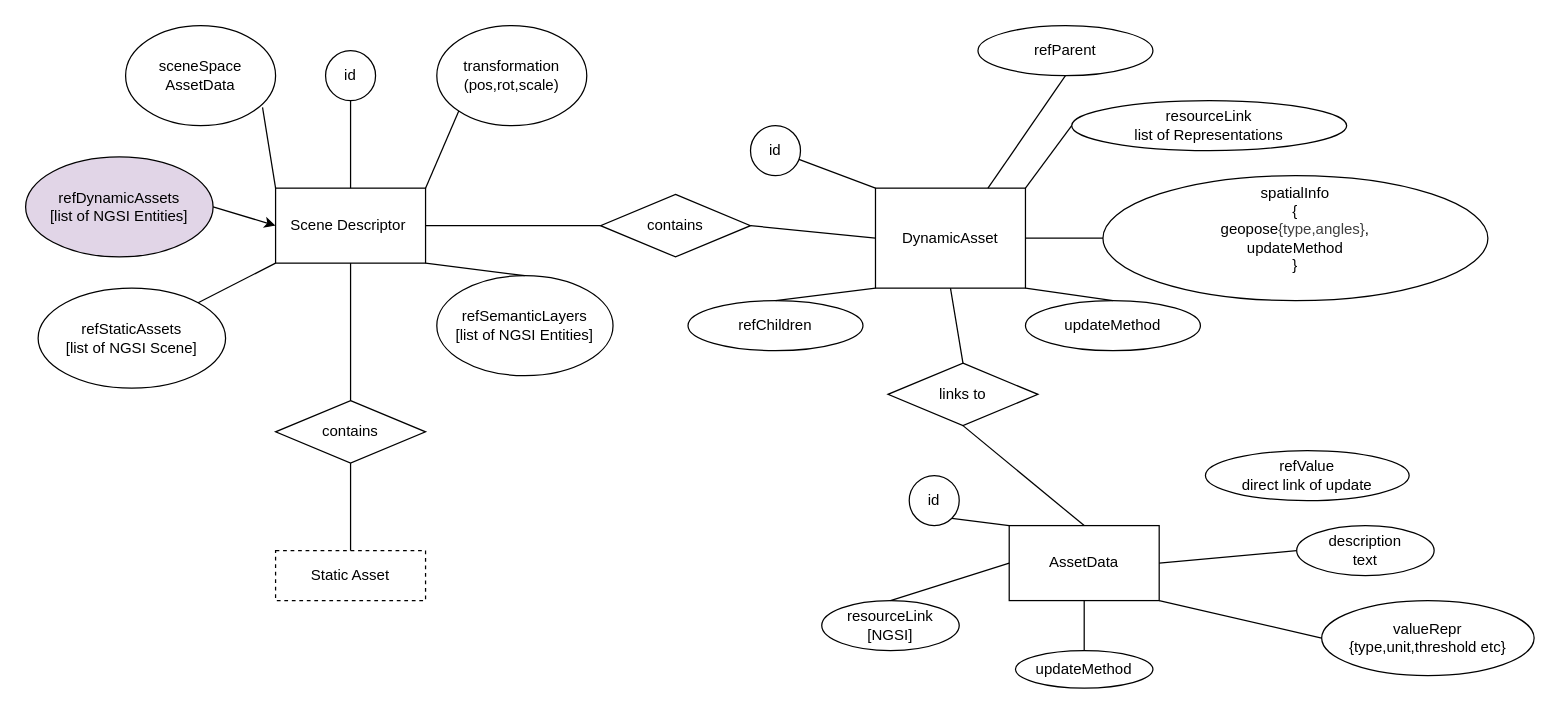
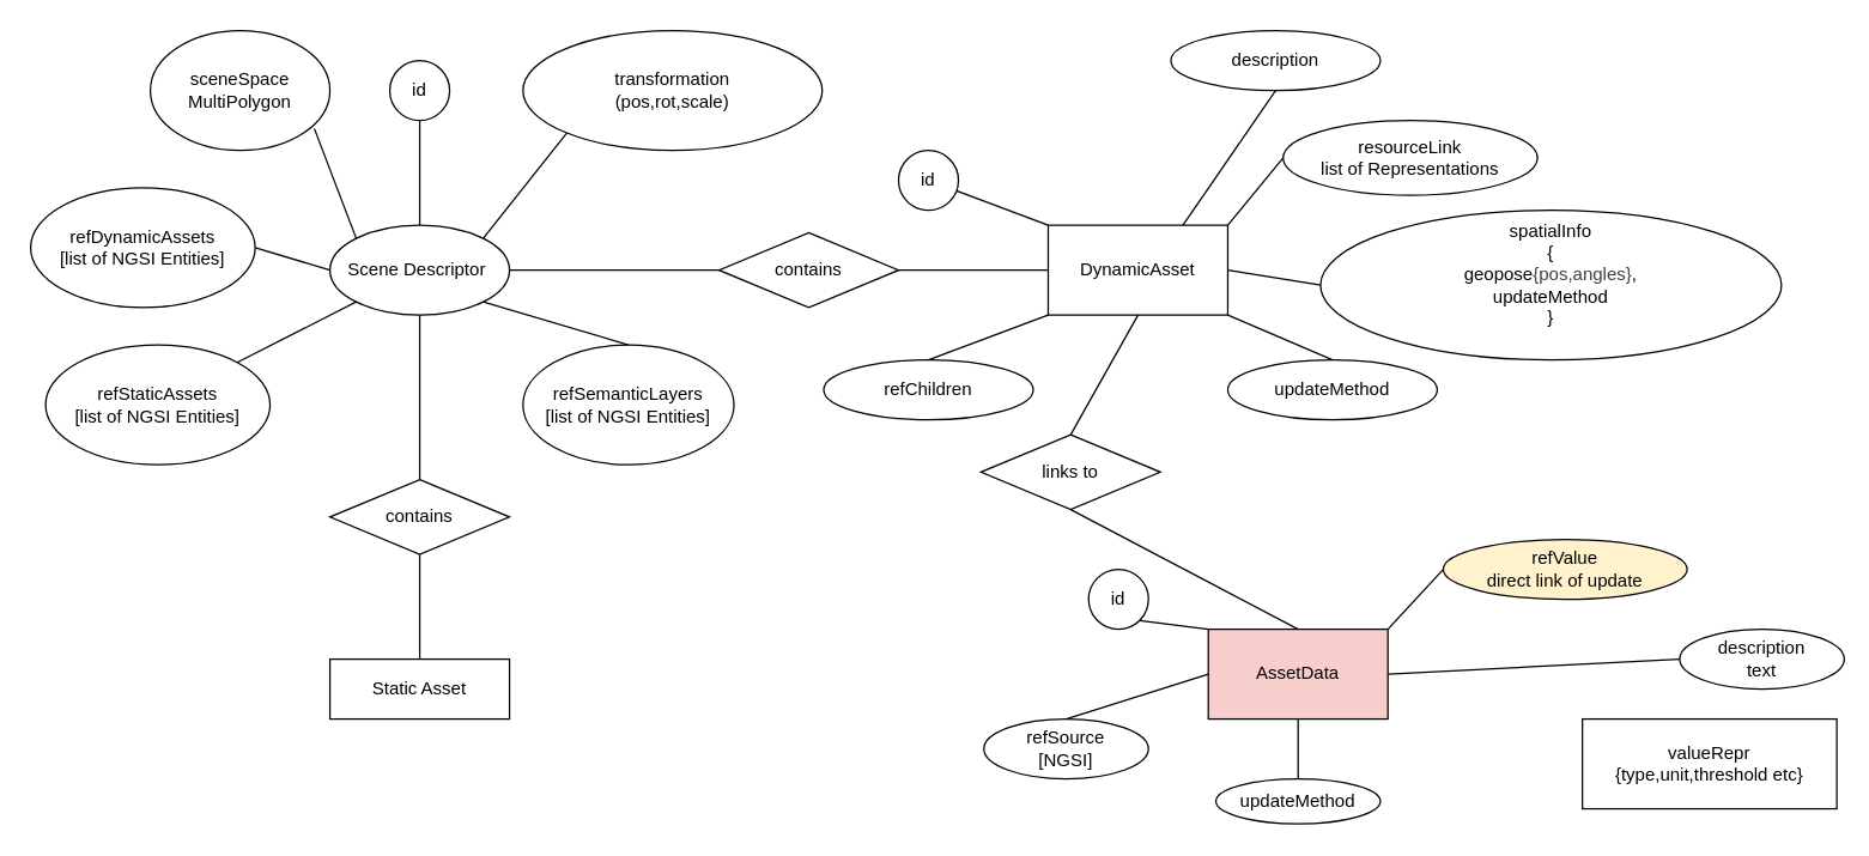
- <mxCell id="27" value="refParent" style="ellipse;whiteSpace=wrap;html=1;" parent="1" vertex="1"><mxGeometry x="782" y="20" width="140" height="40" as="geometry" /></mxCell>
+ <mxCell id="27" value="description" style="ellipse;whiteSpace=wrap;html=1;" parent="1" vertex="1"><mxGeometry x="782" y="20" width="140" height="40" as="geometry" /></mxCell>
- <mxCell id="5" value="sceneSpace&lt;div&gt;AssetData&lt;/div&gt;" style="ellipse;whiteSpace=wrap;html=1;" parent="1" vertex="1"><mxGeometry x="100" y="20" width="120" height="80" as="geometry" /></mxCell>
+ <mxCell id="5" value="sceneSpace&lt;div&gt;MultiPolygon&lt;/div&gt;" style="ellipse;whiteSpace=wrap;html=1;" parent="1" vertex="1"><mxGeometry x="100" y="20" width="120" height="80" as="geometry" /></mxCell>
- <mxCell id="6" value="transformation&lt;div&gt;(pos,rot,scale)&lt;/div&gt;" style="ellipse;whiteSpace=wrap;html=1;" parent="1" vertex="1"><mxGeometry x="349" y="20" width="120" height="80" as="geometry" /></mxCell>
+ <mxCell id="6" value="transformation&lt;div&gt;(pos,rot,scale)&lt;/div&gt;" style="ellipse;whiteSpace=wrap;html=1;" parent="1" vertex="1"><mxGeometry x="349" y="20" width="200" height="80" as="geometry" /></mxCell>
- <mxCell id="21" value="resourceLink&lt;div&gt;list of Representations&lt;/div&gt;" style="ellipse;whiteSpace=wrap;html=1;" parent="1" vertex="1"><mxGeometry x="857" y="80" width="220" height="40" as="geometry" /></mxCell>
+ <mxCell id="21" value="resourceLink&lt;div&gt;list of Representations&lt;/div&gt;" style="ellipse;whiteSpace=wrap;html=1;" parent="1" vertex="1"><mxGeometry x="857" y="80" width="170" height="50" as="geometry" /></mxCell>
- <mxCell id="4" value="refDynamicAssets&lt;div&gt;[list of NGSI Entities]&lt;/div&gt;" style="ellipse;whiteSpace=wrap;html=1;fillColor=#e1d5e7;" parent="1" vertex="1"><mxGeometry x="20" y="125" width="150" height="80" as="geometry" /></mxCell>
+ <mxCell id="4" value="refDynamicAssets&lt;div&gt;[list of NGSI Entities]&lt;/div&gt;" style="ellipse;whiteSpace=wrap;html=1;" parent="1" vertex="1"><mxGeometry x="20" y="125" width="150" height="80" as="geometry" /></mxCell>
- <mxCell id="12" value="" style="endArrow=classic;html=1;entryX=0;entryY=0.5;entryDx=0;entryDy=0;exitX=1;exitY=0.5;exitDx=0;exitDy=0;" parent="1" source="4" target="2" edge="1"><mxGeometry width="50" height="50" relative="1" as="geometry"><mxPoint x="620" y="390" as="sourcePoint" /><mxPoint x="670" y="340" as="targetPoint" /></mxGeometry></mxCell>
+ <mxCell id="12" value="" style="endArrow=none;html=1;entryX=0;entryY=0.5;entryDx=0;entryDy=0;exitX=1;exitY=0.5;exitDx=0;exitDy=0;" parent="1" source="4" target="2" edge="1"><mxGeometry width="50" height="50" relative="1" as="geometry"><mxPoint x="620" y="390" as="sourcePoint" /><mxPoint x="670" y="340" as="targetPoint" /></mxGeometry></mxCell>
- <mxCell id="2" value="Scene Descriptor&amp;nbsp;" style="rounded=0;whiteSpace=wrap;html=1;" parent="1" vertex="1"><mxGeometry x="220" y="150" width="120" height="60" as="geometry" /></mxCell>
+ <mxCell id="2" value="Scene Descriptor&amp;nbsp;" style="ellipse;whiteSpace=wrap;html=1;" parent="1" vertex="1"><mxGeometry x="220" y="150" width="120" height="60" as="geometry" /></mxCell>
- <mxCell id="17" value="DynamicAsset" style="rounded=0;whiteSpace=wrap;html=1;" parent="1" vertex="1"><mxGeometry x="700" y="150" width="120" height="80" as="geometry" /></mxCell>
+ <mxCell id="17" value="DynamicAsset" style="rounded=0;whiteSpace=wrap;html=1;" parent="1" vertex="1"><mxGeometry x="700" y="150" width="120" height="60" as="geometry" /></mxCell>
- <mxCell id="23" value="spatialInfo&lt;div&gt;{&lt;/div&gt;&lt;div&gt;geopose&lt;span style=&quot;color: rgb(63, 63, 63); background-color: transparent;&quot;&gt;{type,angles}&lt;/span&gt;&lt;span style=&quot;background-color: transparent;&quot;&gt;,&lt;/span&gt;&lt;/div&gt;&lt;div&gt;updateMethod&lt;/div&gt;&lt;div&gt;}&lt;/div&gt;&lt;div&gt;&lt;br&gt;&lt;/div&gt;" style="ellipse;whiteSpace=wrap;html=1;" parent="1" vertex="1"><mxGeometry x="882" y="140" width="308" height="100" as="geometry" /></mxCell>
+ <mxCell id="23" value="spatialInfo&lt;div&gt;{&lt;/div&gt;&lt;div&gt;geopose&lt;span style=&quot;color: rgb(63, 63, 63); background-color: transparent;&quot;&gt;{pos,angles}&lt;/span&gt;&lt;span style=&quot;background-color: transparent;&quot;&gt;,&lt;/span&gt;&lt;/div&gt;&lt;div&gt;updateMethod&lt;/div&gt;&lt;div&gt;}&lt;/div&gt;&lt;div&gt;&lt;br&gt;&lt;/div&gt;" style="ellipse;whiteSpace=wrap;html=1;" parent="1" vertex="1"><mxGeometry x="882" y="140" width="308" height="100" as="geometry" /></mxCell>
- <mxCell id="8" value="refSemanticLayers&lt;div&gt;[list of NGSI Entities]&lt;/div&gt;" style="ellipse;whiteSpace=wrap;html=1;" parent="1" vertex="1"><mxGeometry x="349" y="220" width="141" height="80" as="geometry" /></mxCell>
+ <mxCell id="8" value="refSemanticLayers&lt;div&gt;[list of NGSI Entities]&lt;/div&gt;" style="ellipse;whiteSpace=wrap;html=1;" parent="1" vertex="1"><mxGeometry x="349" y="230" width="141" height="80" as="geometry" /></mxCell>
- <mxCell id="7" value="refStaticAssets&lt;div&gt;[list of NGSI Scene]&lt;/div&gt;" style="ellipse;whiteSpace=wrap;html=1;" parent="1" vertex="1"><mxGeometry x="30" y="230" width="150" height="80" as="geometry" /></mxCell>
+ <mxCell id="7" value="refStaticAssets&lt;div&gt;[list of NGSI Entities]&lt;/div&gt;" style="ellipse;whiteSpace=wrap;html=1;" parent="1" vertex="1"><mxGeometry x="30" y="230" width="150" height="80" as="geometry" /></mxCell>
- <mxCell id="44" value="links to" style="rhombus;whiteSpace=wrap;html=1;" vertex="1" parent="1"><mxGeometry x="710" y="290" width="120" height="50" as="geometry" /></mxCell>
+ <mxCell id="44" value="links to" style="rhombus;whiteSpace=wrap;html=1;" vertex="1" parent="1"><mxGeometry x="655" y="290" width="120" height="50" as="geometry" /></mxCell>
- <mxCell id="35" value="refValue&lt;div&gt;direct link of update&lt;/div&gt;" style="ellipse;whiteSpace=wrap;html=1;" vertex="1" parent="1"><mxGeometry x="964" y="360" width="163" height="40" as="geometry" /></mxCell>
+ <mxCell id="35" value="refValue&lt;div&gt;direct link of update&lt;/div&gt;" style="ellipse;whiteSpace=wrap;html=1;fillColor=#fff2cc;" vertex="1" parent="1"><mxGeometry x="964" y="360" width="163" height="40" as="geometry" /></mxCell>
+ <mxCell id="40" value="" style="endArrow=none;html=1;entryX=0;entryY=0.5;entryDx=0;entryDy=0;exitX=1;exitY=0;exitDx=0;exitDy=0;" edge="1" parent="1" source="31" target="35"><mxGeometry width="50" height="50" relative="1" as="geometry"><mxPoint x="717" y="320" as="sourcePoint" /><mxPoint x="767" y="270" as="targetPoint" /></mxGeometry></mxCell>
- <mxCell id="36" value="description&lt;div&gt;text&lt;/div&gt;" style="ellipse;whiteSpace=wrap;html=1;" vertex="1" parent="1"><mxGeometry x="1037" y="420" width="110" height="40" as="geometry" /></mxCell>
+ <mxCell id="36" value="description&lt;div&gt;text&lt;/div&gt;" style="ellipse;whiteSpace=wrap;html=1;" vertex="1" parent="1"><mxGeometry x="1122" y="420" width="110" height="40" as="geometry" /></mxCell>
- <mxCell id="31" value="AssetData" style="rounded=0;whiteSpace=wrap;html=1;" vertex="1" parent="1"><mxGeometry x="807" y="420" width="120" height="60" as="geometry" /></mxCell>
+ <mxCell id="31" value="AssetData" style="rounded=0;whiteSpace=wrap;html=1;fillColor=#f8cecc;" vertex="1" parent="1"><mxGeometry x="807" y="420" width="120" height="60" as="geometry" /></mxCell>
- <mxCell id="48" value="Static Asset" style="rounded=0;whiteSpace=wrap;html=1;dashed=1;" vertex="1" parent="1"><mxGeometry x="220" y="440" width="120" height="40" as="geometry" /></mxCell>
+ <mxCell id="48" value="Static Asset" style="rounded=0;whiteSpace=wrap;html=1;" vertex="1" parent="1"><mxGeometry x="220" y="440" width="120" height="40" as="geometry" /></mxCell>
- <mxCell id="42" value="" style="endArrow=none;html=1;entryX=0;entryY=0.5;entryDx=0;entryDy=0;exitX=1;exitY=1;exitDx=0;exitDy=0;" edge="1" parent="1" source="31" target="37"><mxGeometry width="50" height="50" relative="1" as="geometry"><mxPoint x="947" y="440" as="sourcePoint" /><mxPoint x="984" y="400" as="targetPoint" /></mxGeometry></mxCell>
- <mxCell id="34" value="resourceLink&lt;div&gt;[NGSI]&lt;/div&gt;" style="ellipse;whiteSpace=wrap;html=1;" vertex="1" parent="1"><mxGeometry x="657" y="480" width="110" height="40" as="geometry" /></mxCell>
+ <mxCell id="34" value="refSource&lt;div&gt;[NGSI]&lt;/div&gt;" style="ellipse;whiteSpace=wrap;html=1;" vertex="1" parent="1"><mxGeometry x="657" y="480" width="110" height="40" as="geometry" /></mxCell>
- <mxCell id="37" value="valueRepr&lt;div&gt;{type,unit,threshold etc}&lt;/div&gt;" style="ellipse;whiteSpace=wrap;html=1;" vertex="1" parent="1"><mxGeometry x="1057" y="480" width="170" height="60" as="geometry" /></mxCell>
+ <mxCell id="37" value="valueRepr&lt;div&gt;{type,unit,threshold etc}&lt;/div&gt;" style="whiteSpace=wrap;html=1;rounded=0;" vertex="1" parent="1"><mxGeometry x="1057" y="480" width="170" height="60" as="geometry" /></mxCell>
